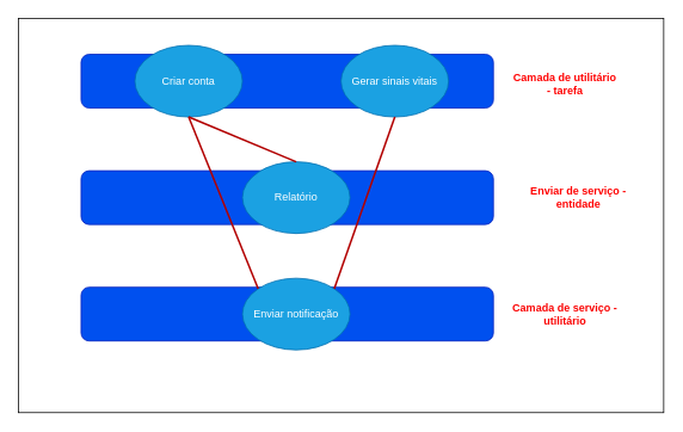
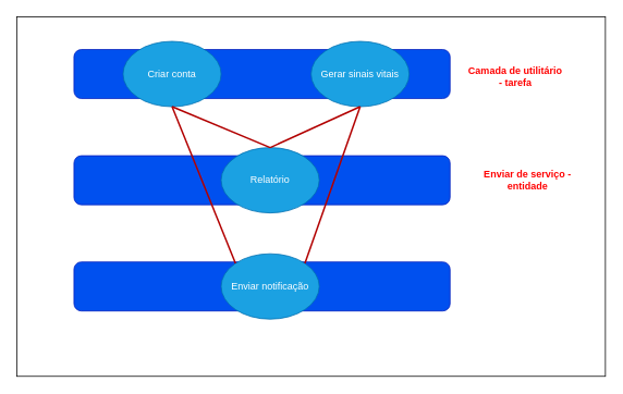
+ <mxCell id="14" value="" style="endArrow=none;html=1;rounded=0;fontColor=#FF0000;labelBackgroundColor=#FF0000;fillColor=#e51400;strokeColor=#B20000;endSize=6;strokeWidth=2;entryX=0.5;entryY=1;entryDx=0;entryDy=0;exitX=0.5;exitY=0;exitDx=0;exitDy=0;" edge="1" parent="1" source="11" target="9"><mxGeometry width="50" height="50" relative="1" as="geometry"><mxPoint x="340" y="190" as="sourcePoint" /><mxPoint x="220" y="140" as="targetPoint" /></mxGeometry></mxCell>
- <mxCell id="8" value="&lt;font style=&quot;color: light-dark(rgb(250, 0, 0), rgb(237, 237, 237));&quot;&gt;&lt;b&gt;Camada de serviço - utilitário&lt;/b&gt;&lt;/font&gt;" style="text;html=1;align=center;verticalAlign=middle;whiteSpace=wrap;rounded=0;" vertex="1" parent="1"><mxGeometry x="570" y="335" width="120" height="30" as="geometry" /></mxCell>
